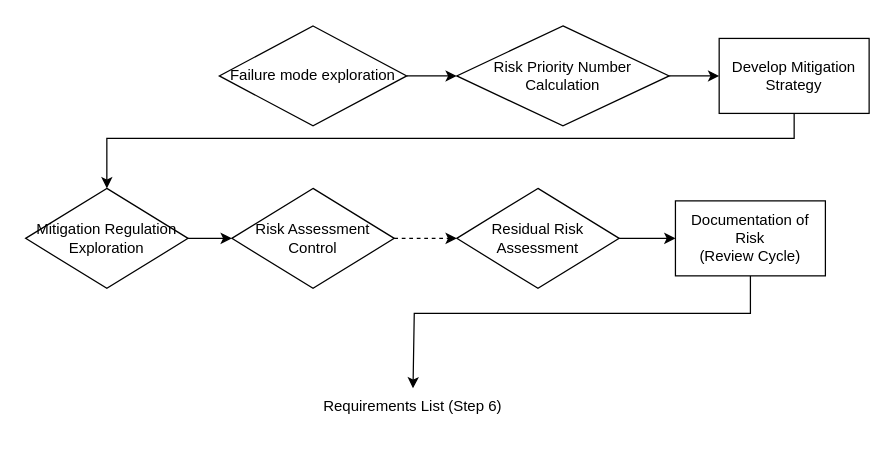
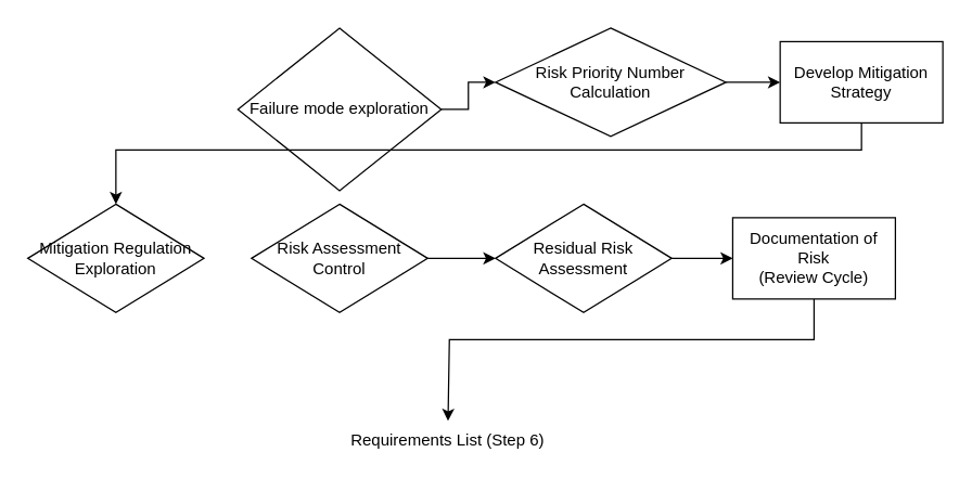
- <mxCell id="3" value="Failure mode exploration" style="rhombus;whiteSpace=wrap;html=1;rounded=0;" vertex="1" parent="1"><mxGeometry x="175" y="20" width="150" height="80" as="geometry" /></mxCell>
+ <mxCell id="3" value="Failure mode exploration" style="rhombus;whiteSpace=wrap;html=1;rounded=0;" vertex="1" parent="1"><mxGeometry x="175" y="20" width="150" height="120" as="geometry" /></mxCell>
- <mxCell id="8" value="" style="edgeStyle=orthogonalEdgeStyle;rounded=0;orthogonalLoop=1;jettySize=auto;html=1;" edge="1" parent="1" source="9" target="11"><mxGeometry relative="1" as="geometry" /></mxCell>
- <mxCell id="10" value="" style="edgeStyle=orthogonalEdgeStyle;rounded=0;orthogonalLoop=1;jettySize=auto;html=1;dashed=1;" edge="1" parent="1" source="11" target="13"><mxGeometry relative="1" as="geometry" /></mxCell>
+ <mxCell id="10" value="" style="edgeStyle=orthogonalEdgeStyle;rounded=0;orthogonalLoop=1;jettySize=auto;html=1;" edge="1" parent="1" source="11" target="13"><mxGeometry relative="1" as="geometry" /></mxCell>
